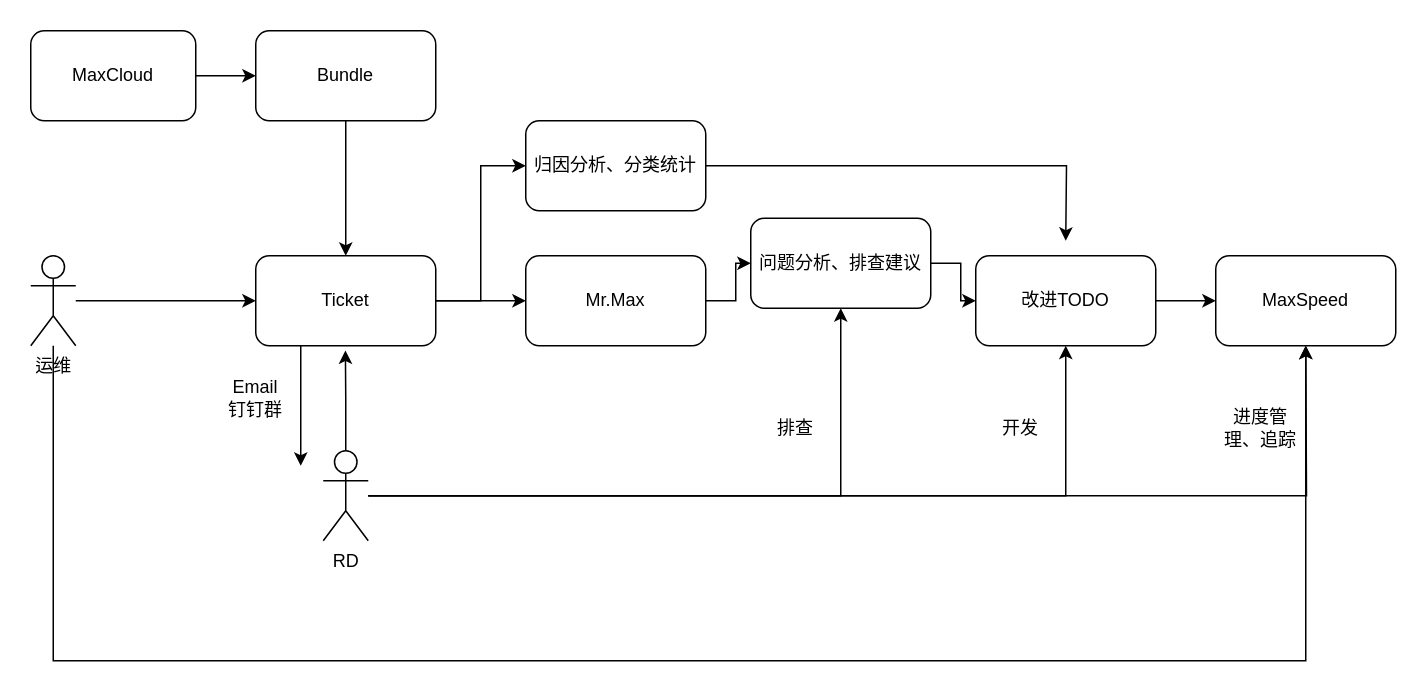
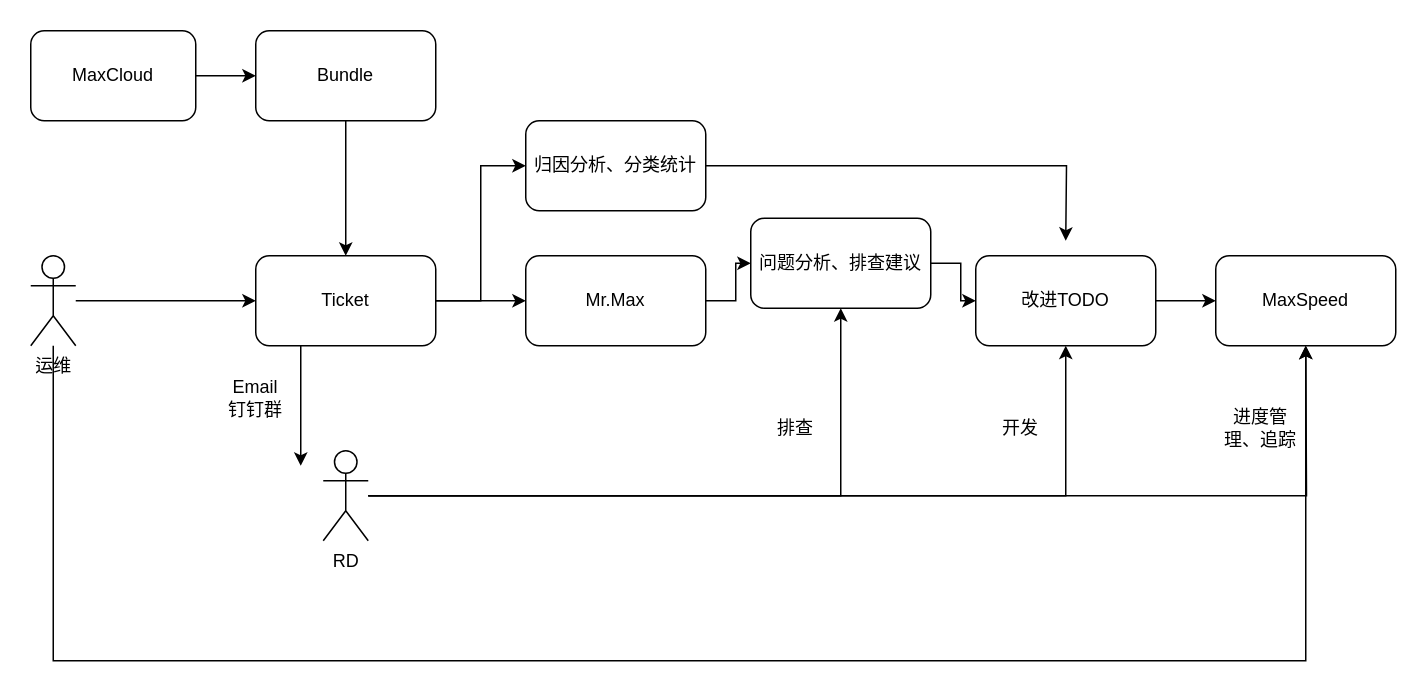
- <mxCell id="17" style="edgeStyle=orthogonalEdgeStyle;rounded=0;orthogonalLoop=1;jettySize=auto;html=1;entryX=0.498;entryY=1.052;entryDx=0;entryDy=0;entryPerimeter=0;" parent="1" source="16" target="5" edge="1"><mxGeometry relative="1" as="geometry" /></mxCell>
